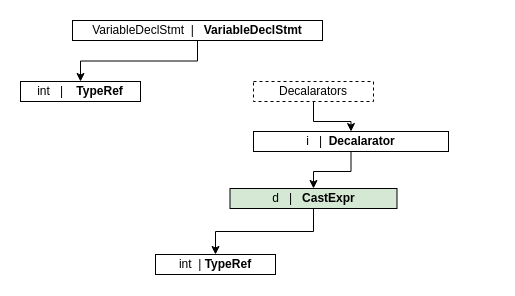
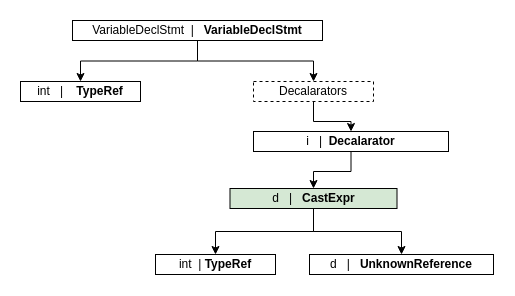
+ <mxCell id="3" style="edgeStyle=orthogonalEdgeStyle;rounded=0;orthogonalLoop=1;jettySize=auto;html=1;exitX=0.5;exitY=1;exitDx=0;exitDy=0;entryX=0.5;entryY=0;entryDx=0;entryDy=0;" edge="1" parent="1" source="4" target="7"><mxGeometry relative="1" as="geometry" /></mxCell>
+ <mxCell id="11" style="edgeStyle=orthogonalEdgeStyle;rounded=0;orthogonalLoop=1;jettySize=auto;html=1;exitX=0.5;exitY=1;exitDx=0;exitDy=0;entryX=0.5;entryY=0;entryDx=0;entryDy=0;" edge="1" parent="1" source="12" target="14"><mxGeometry relative="1" as="geometry" /></mxCell>
+ <mxCell id="14" value="d&amp;nbsp; &amp;nbsp;|&amp;nbsp; &amp;nbsp;&lt;b&gt;UnknownReference&lt;/b&gt;" style="rounded=0;whiteSpace=wrap;html=1;" vertex="1" parent="1"><mxGeometry x="309" y="254" width="184" height="20" as="geometry" /></mxCell>
